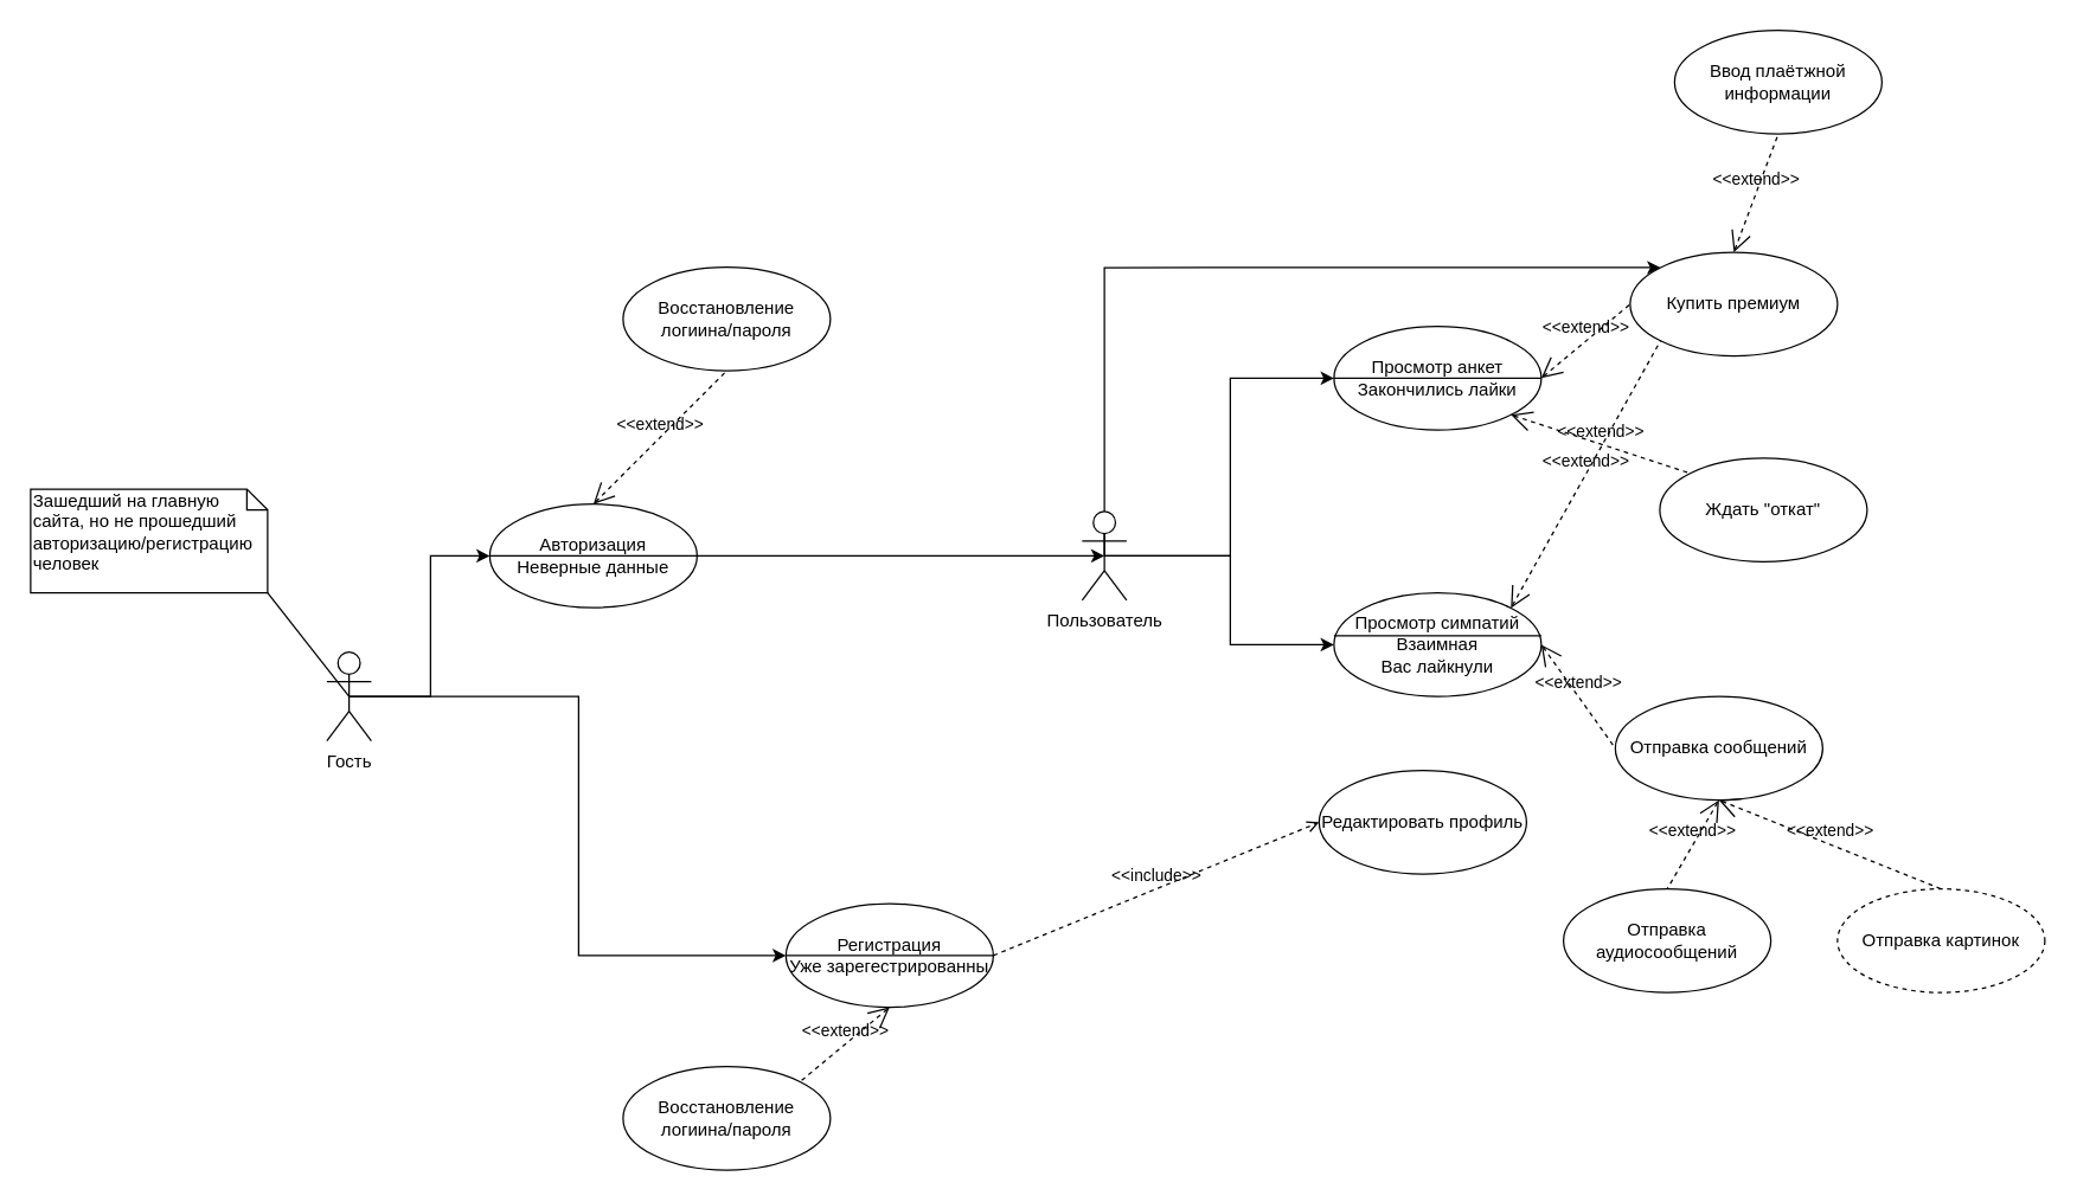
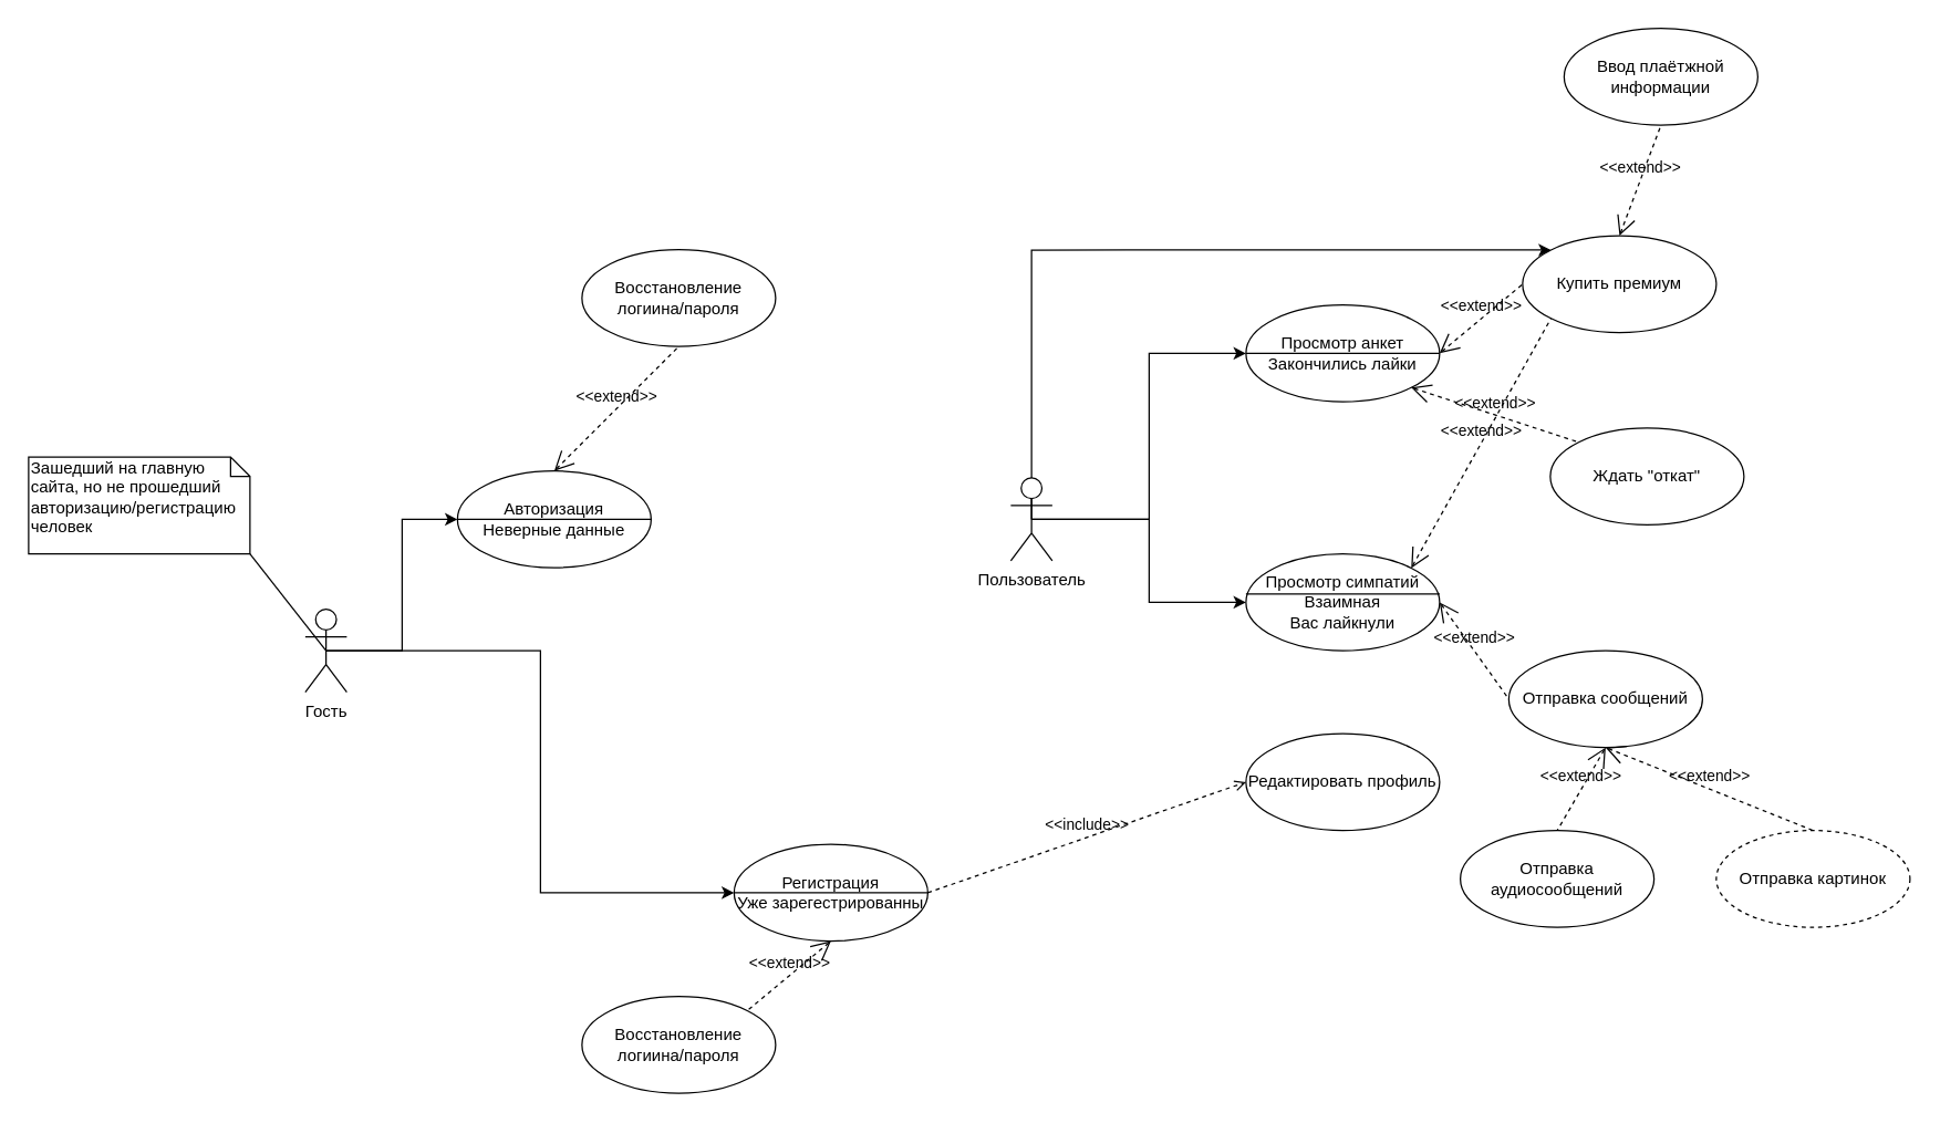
- <mxCell id="10" style="edgeStyle=orthogonalEdgeStyle;rounded=0;orthogonalLoop=1;jettySize=auto;html=1;exitX=1;exitY=0.5;exitDx=0;exitDy=0;entryX=0.5;entryY=0.5;entryDx=0;entryDy=0;entryPerimeter=0;" edge="1" parent="1" source="11" target="9"><mxGeometry relative="1" as="geometry"><Array as="points"><mxPoint x="745" y="375" /></Array></mxGeometry></mxCell>
- <mxCell id="12" value="Редактировать профиль" style="ellipse;whiteSpace=wrap;html=1;" vertex="1" parent="1"><mxGeometry x="890" y="520" width="140" height="70" as="geometry" /></mxCell>
+ <mxCell id="12" value="Редактировать профиль" style="ellipse;whiteSpace=wrap;html=1;" vertex="1" parent="1"><mxGeometry x="900" y="530" width="140" height="70" as="geometry" /></mxCell>
